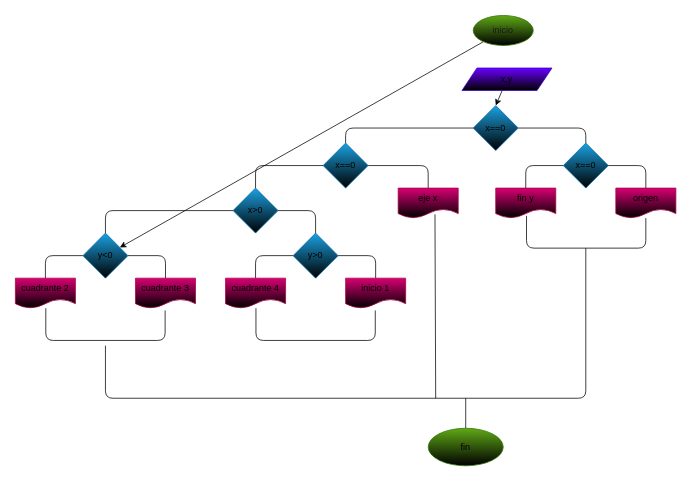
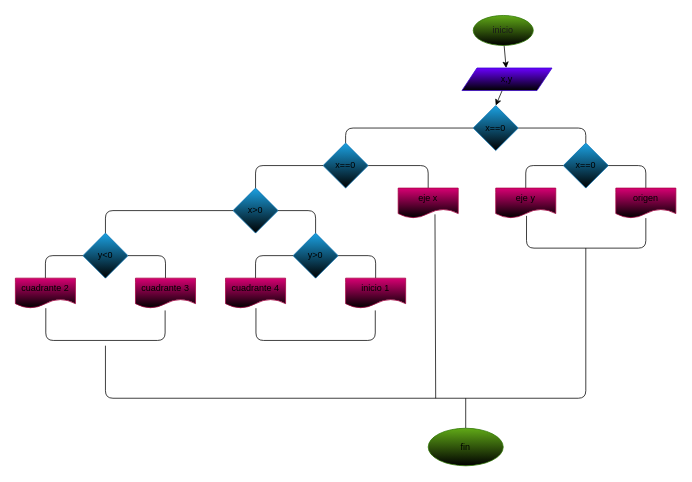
- <mxCell id="2" style="edgeStyle=none;html=1;" edge="1" parent="1" source="3" target="27"><mxGeometry relative="1" as="geometry" /></mxCell>
+ <mxCell id="2" style="edgeStyle=none;html=1;" edge="1" parent="1" source="3" target="5"><mxGeometry relative="1" as="geometry" /></mxCell>
- <mxCell id="17" value="&lt;font color=&quot;#000000&quot;&gt;fin y&lt;/font&gt;" style="shape=document;whiteSpace=wrap;html=1;boundedLbl=1;fillColor=#d80073;fontColor=#ffffff;strokeColor=#A50040;gradientColor=default;" vertex="1" parent="1"><mxGeometry x="660" y="250" width="80" height="40" as="geometry" /></mxCell>
+ <mxCell id="17" value="&lt;font color=&quot;#000000&quot;&gt;eje y&lt;/font&gt;" style="shape=document;whiteSpace=wrap;html=1;boundedLbl=1;fillColor=#d80073;fontColor=#ffffff;strokeColor=#A50040;gradientColor=default;" vertex="1" parent="1"><mxGeometry x="660" y="250" width="80" height="40" as="geometry" /></mxCell>
